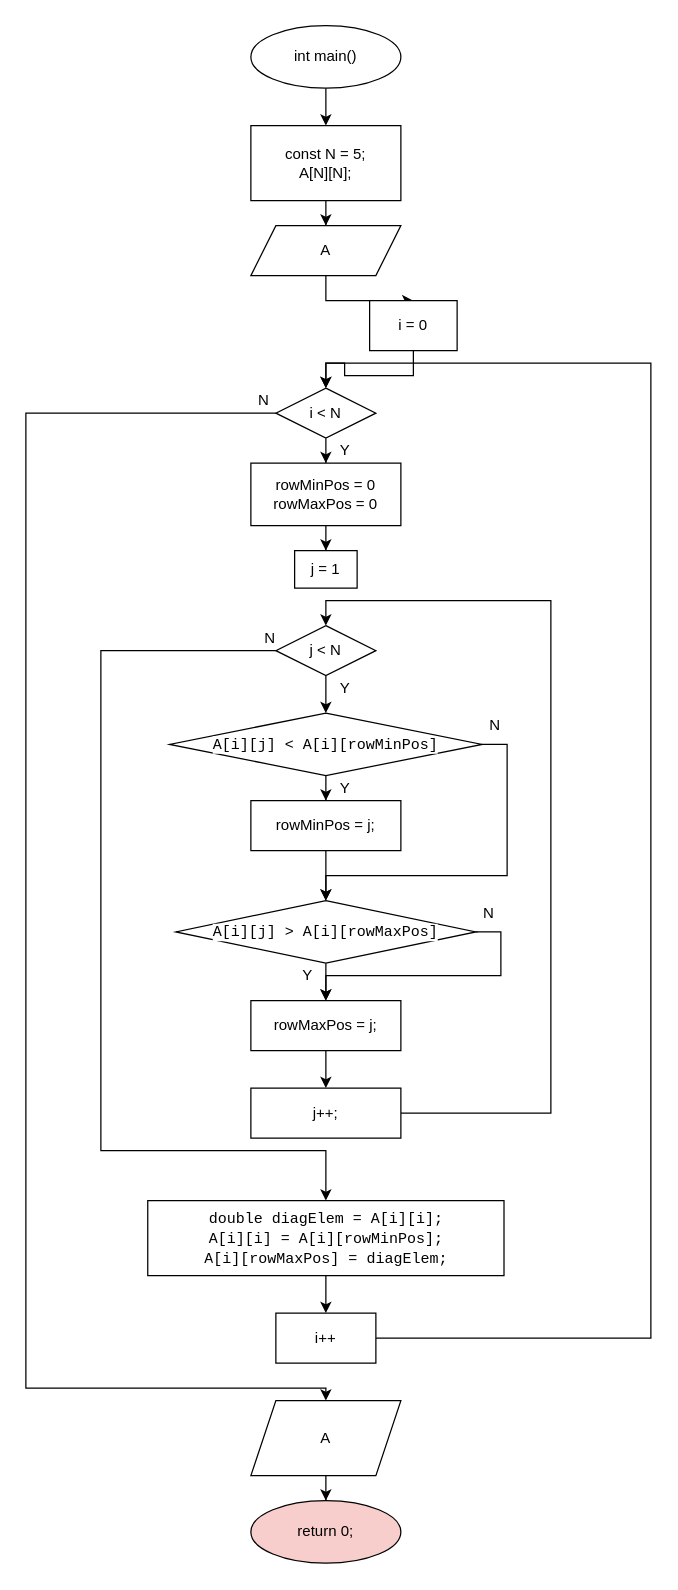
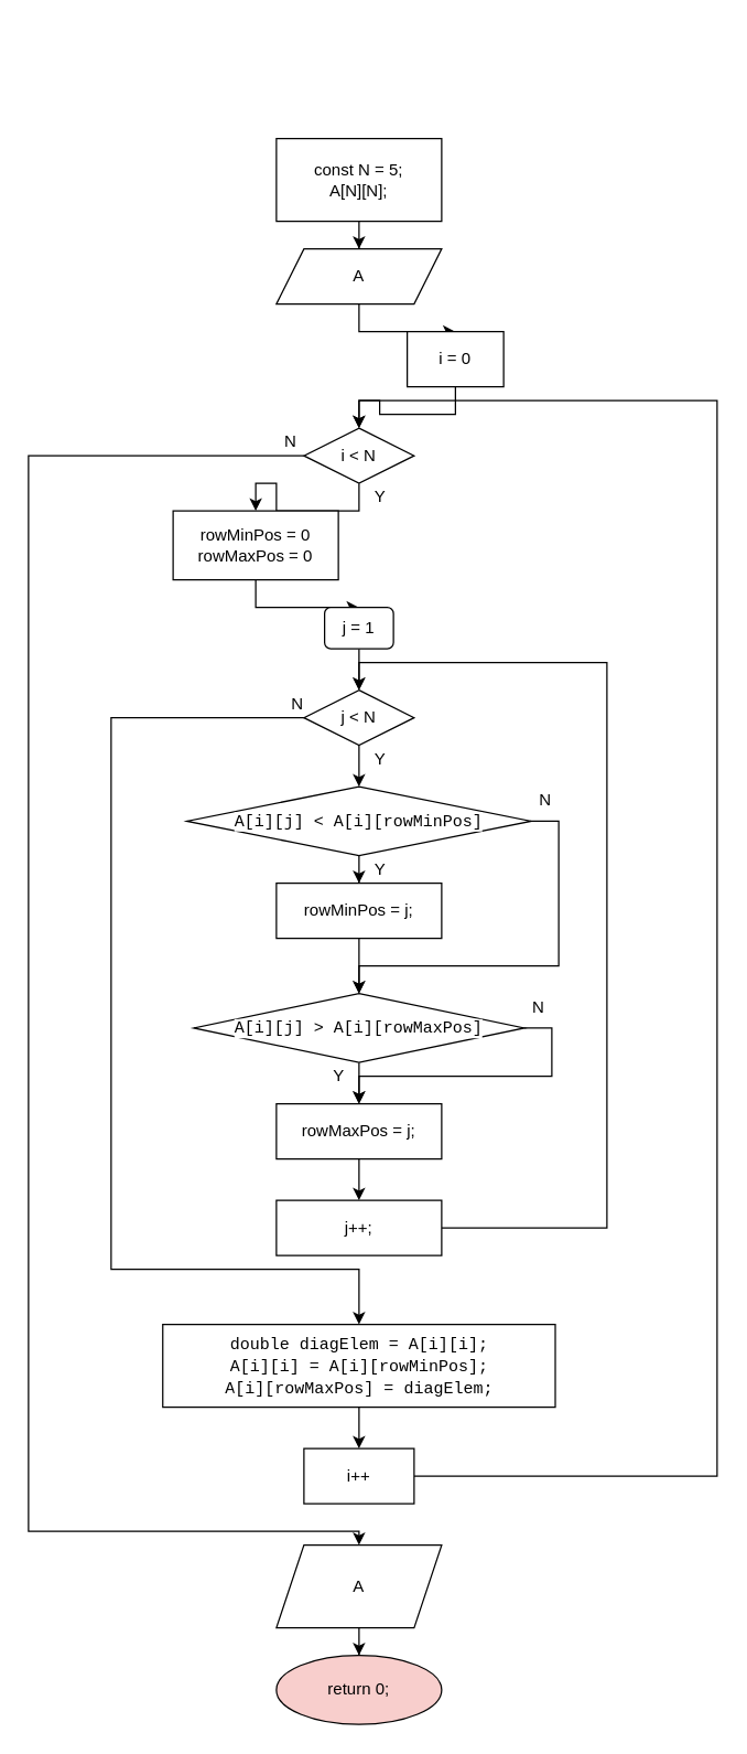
- <mxCell id="3" value="int main()" style="ellipse;whiteSpace=wrap;html=1;" vertex="1" parent="1"><mxGeometry x="200" y="20" width="120" height="50" as="geometry" /></mxCell>
- <mxCell id="2" style="edgeStyle=orthogonalEdgeStyle;rounded=0;orthogonalLoop=1;jettySize=auto;html=1;exitX=0.5;exitY=1;exitDx=0;exitDy=0;" edge="1" parent="1" source="3" target="6"><mxGeometry relative="1" as="geometry"><mxPoint x="260" y="100" as="targetPoint" /></mxGeometry></mxCell>
- <mxCell id="15" value="rowMinPos = 0&lt;br&gt;rowMaxPos = 0" style="rounded=0;whiteSpace=wrap;html=1;" vertex="1" parent="1"><mxGeometry x="200" y="370" width="120" height="50" as="geometry" /></mxCell>
+ <mxCell id="15" value="rowMinPos = 0&lt;br&gt;rowMaxPos = 0" style="rounded=0;whiteSpace=wrap;html=1;" vertex="1" parent="1"><mxGeometry x="125" y="370" width="120" height="50" as="geometry" /></mxCell>
- <mxCell id="17" value="j = 1" style="rounded=0;whiteSpace=wrap;html=1;" vertex="1" parent="1"><mxGeometry x="235" y="440" width="50" height="30" as="geometry" /></mxCell>
+ <mxCell id="17" value="j = 1" style="whiteSpace=wrap;html=1;rounded=1;" vertex="1" parent="1"><mxGeometry x="235" y="440" width="50" height="30" as="geometry" /></mxCell>
+ <mxCell id="16" style="edgeStyle=orthogonalEdgeStyle;rounded=0;orthogonalLoop=1;jettySize=auto;html=1;exitX=0.5;exitY=1;exitDx=0;exitDy=0;" edge="1" parent="1" source="17" target="20"><mxGeometry relative="1" as="geometry"><mxPoint x="260" y="500" as="targetPoint" /></mxGeometry></mxCell>
